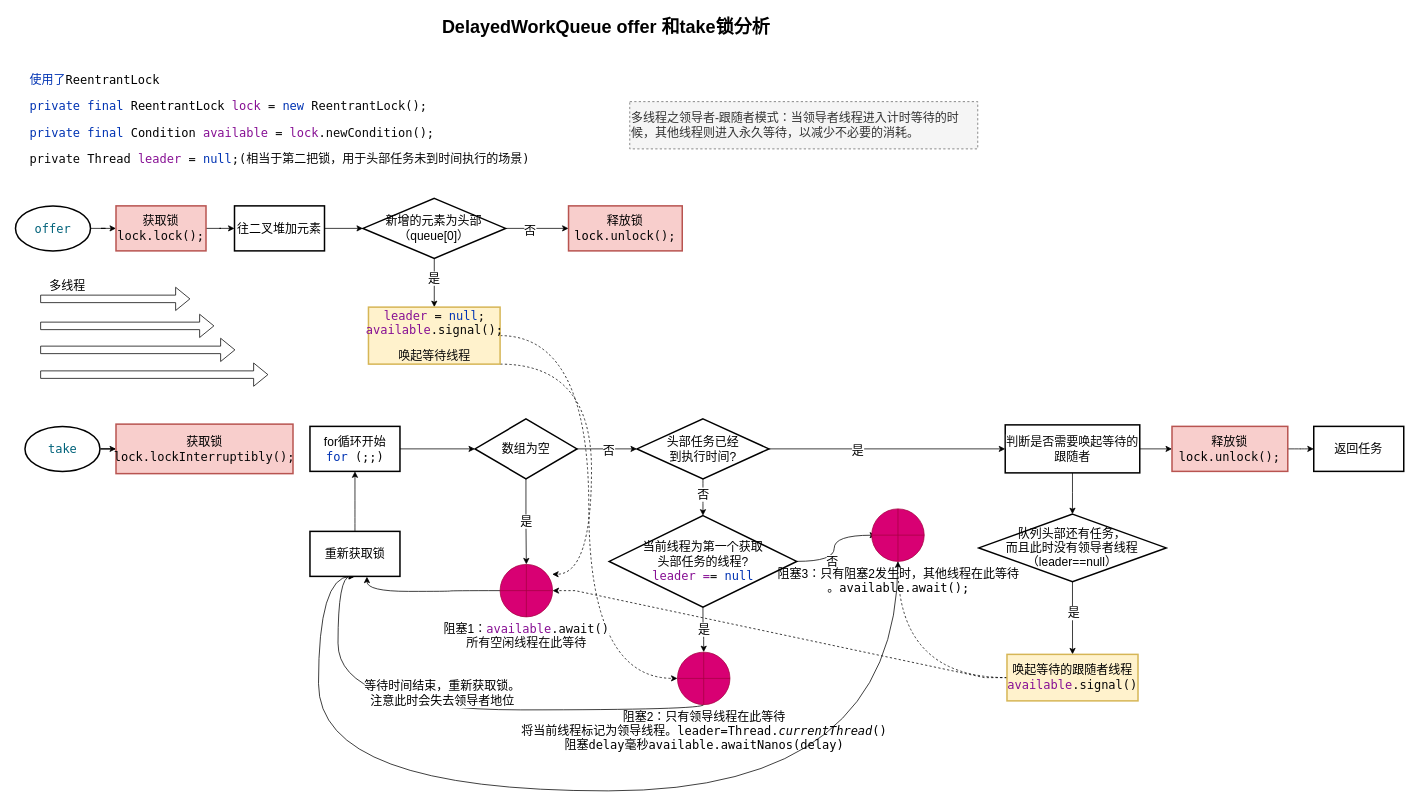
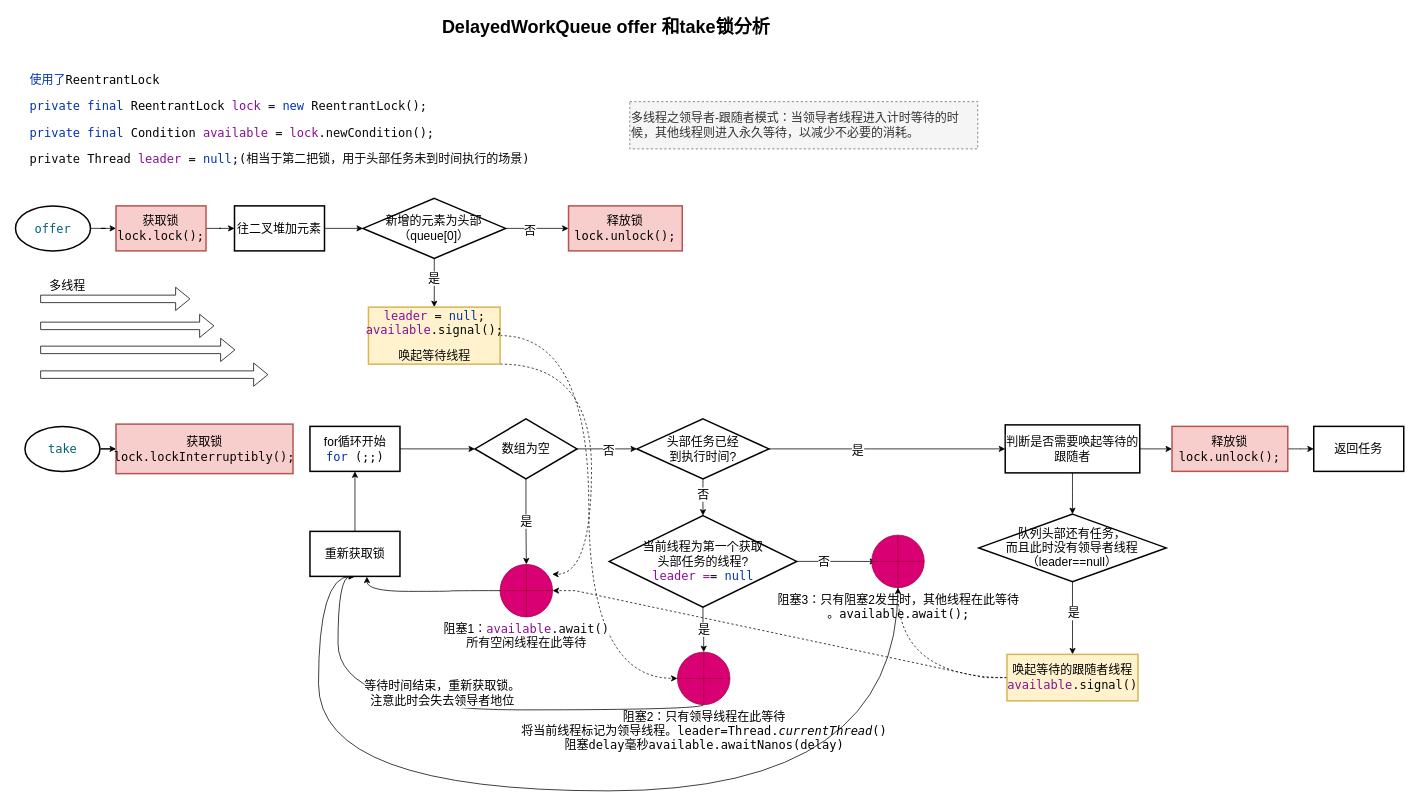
- <mxCell id="48" value="&lt;font color=&quot;#000000&quot; style=&quot;font-size: 16px;&quot;&gt;阻塞3：只有阻塞2发生时，其他线程在此等待&lt;br style=&quot;font-size: 16px;&quot;&gt;。&lt;span style=&quot;font-family: &amp;quot;jetbrains mono&amp;quot;, monospace; font-size: 16px;&quot;&gt;available&lt;/span&gt;&lt;/font&gt;&lt;span style=&quot;background-color: rgb(255, 255, 255); font-family: &amp;quot;jetbrains mono&amp;quot;, monospace; font-size: 16px;&quot;&gt;&lt;font color=&quot;#000000&quot; style=&quot;font-size: 16px;&quot;&gt;.await();&lt;/font&gt;&lt;br style=&quot;font-size: 16px;&quot;&gt;&lt;/span&gt;" style="verticalLabelPosition=bottom;verticalAlign=top;html=1;shape=mxgraph.flowchart.summing_function;align=center;fillColor=#d80073;strokeColor=#A50040;fontColor=#ffffff;fontSize=16;" parent="1" vertex="1"><mxGeometry x="1161.62" y="678" width="70" height="70" as="geometry" /></mxCell>
+ <mxCell id="48" value="&lt;font color=&quot;#000000&quot; style=&quot;font-size: 16px;&quot;&gt;阻塞3：只有阻塞2发生时，其他线程在此等待&lt;br style=&quot;font-size: 16px;&quot;&gt;。&lt;span style=&quot;font-family: &amp;quot;jetbrains mono&amp;quot;, monospace; font-size: 16px;&quot;&gt;available&lt;/span&gt;&lt;/font&gt;&lt;span style=&quot;background-color: rgb(255, 255, 255); font-family: &amp;quot;jetbrains mono&amp;quot;, monospace; font-size: 16px;&quot;&gt;&lt;font color=&quot;#000000&quot; style=&quot;font-size: 16px;&quot;&gt;.await();&lt;/font&gt;&lt;br style=&quot;font-size: 16px;&quot;&gt;&lt;/span&gt;" style="verticalLabelPosition=bottom;verticalAlign=top;html=1;shape=mxgraph.flowchart.summing_function;align=center;fillColor=#d80073;strokeColor=#A50040;fontColor=#ffffff;fontSize=16;" parent="1" vertex="1"><mxGeometry x="1161.62" y="713" width="70" height="70" as="geometry" /></mxCell>
